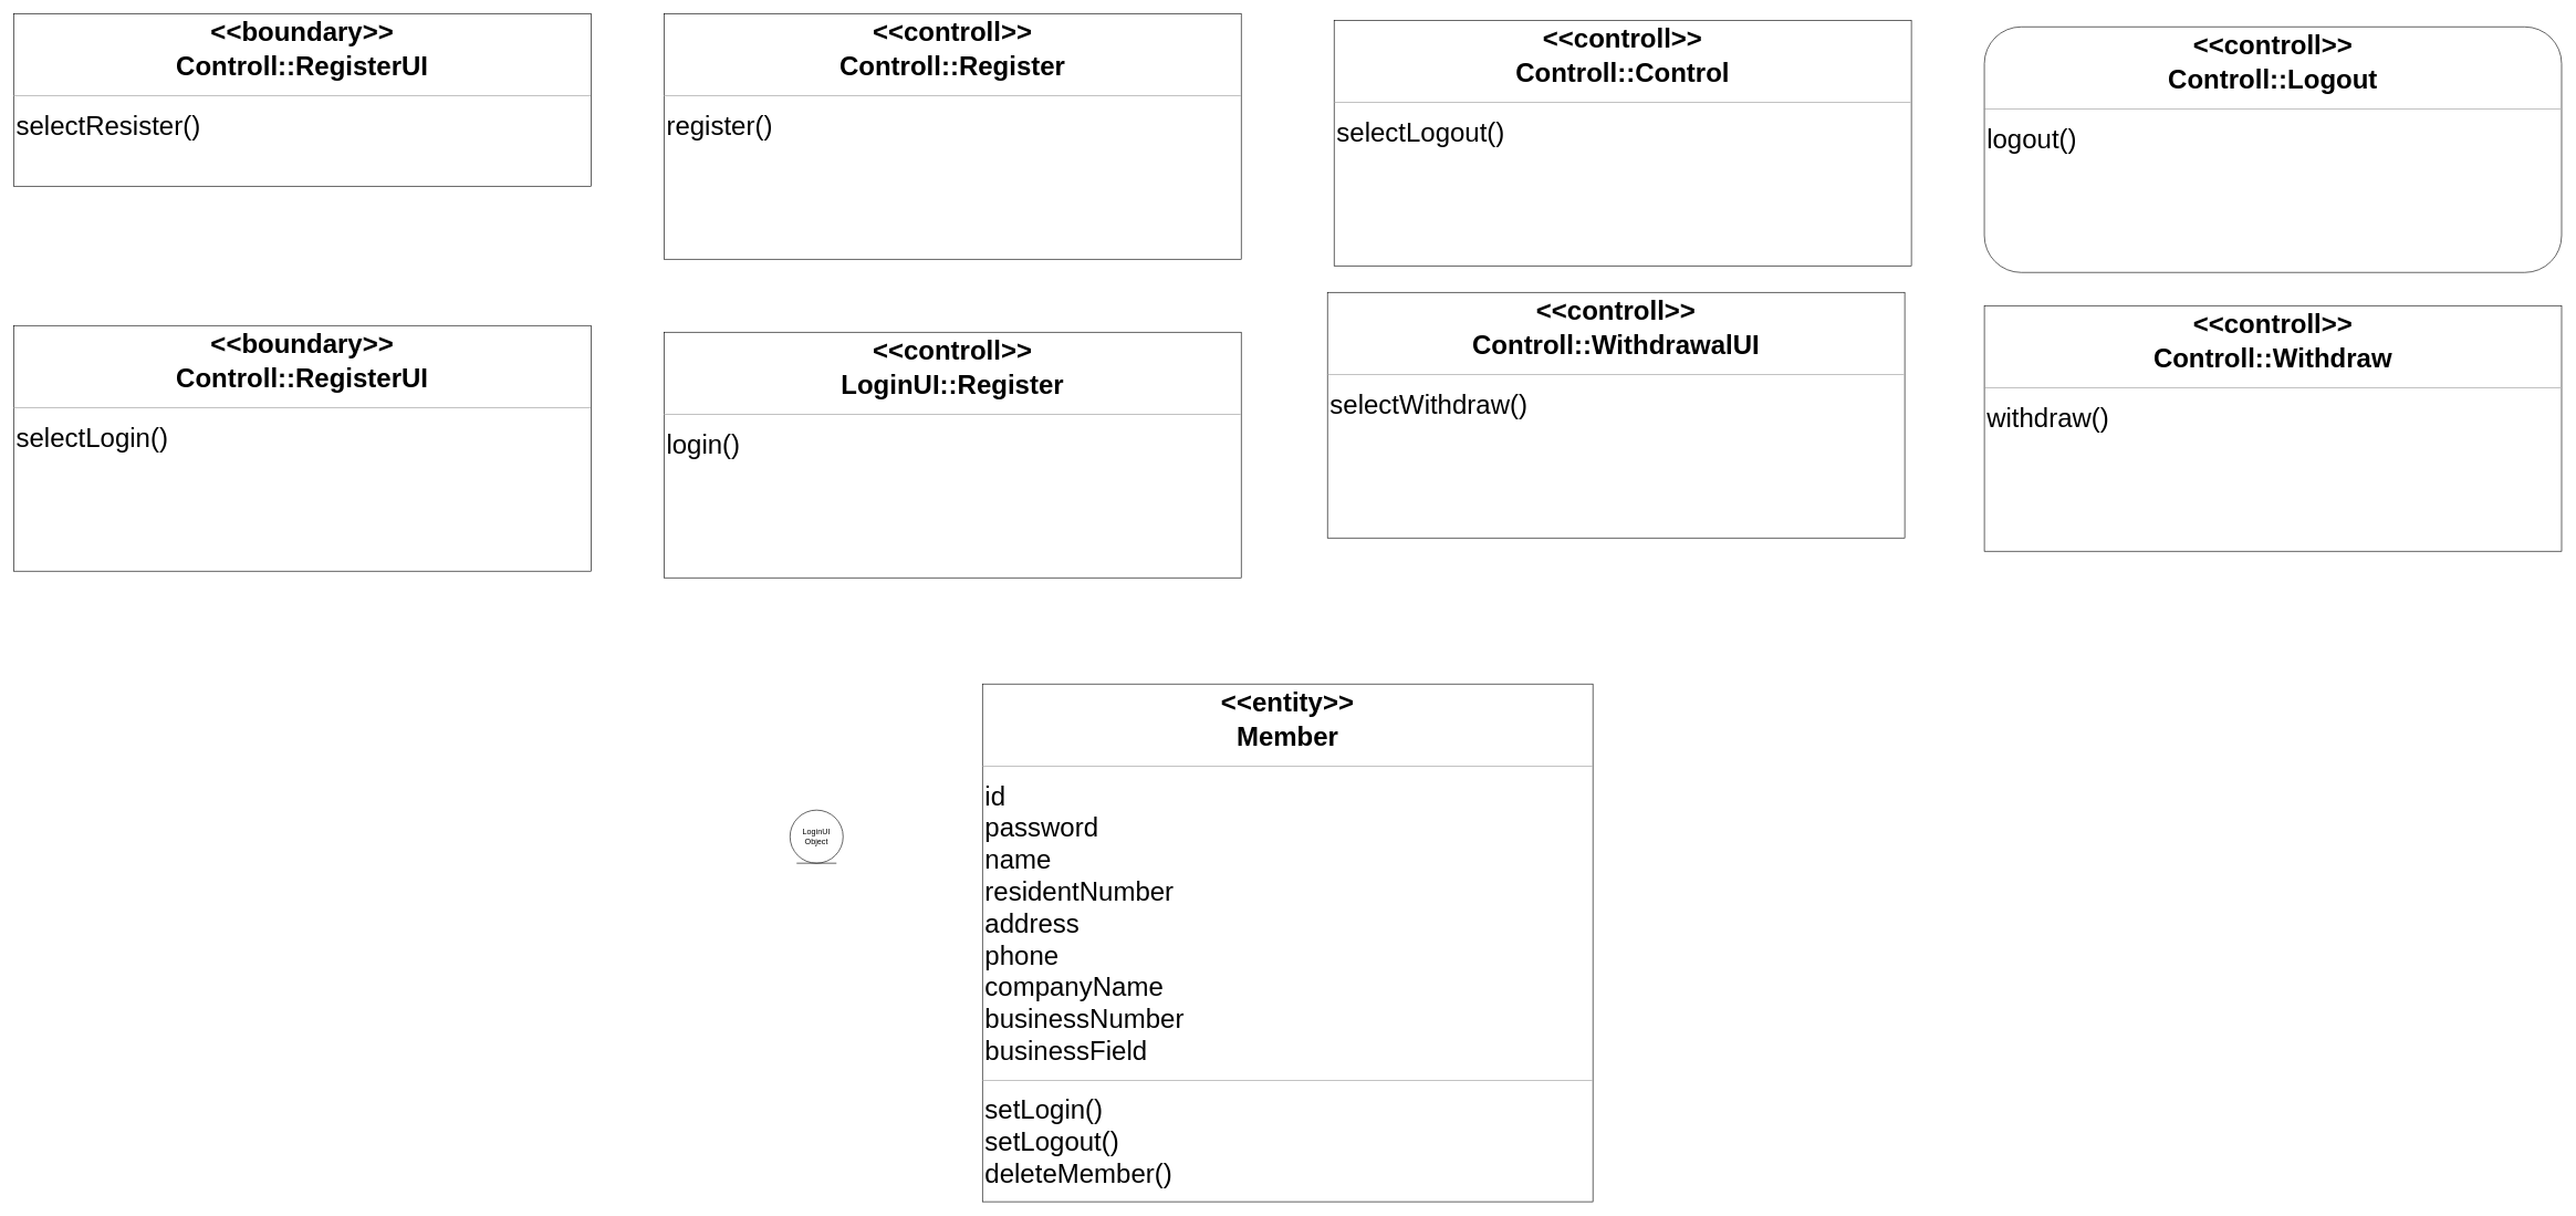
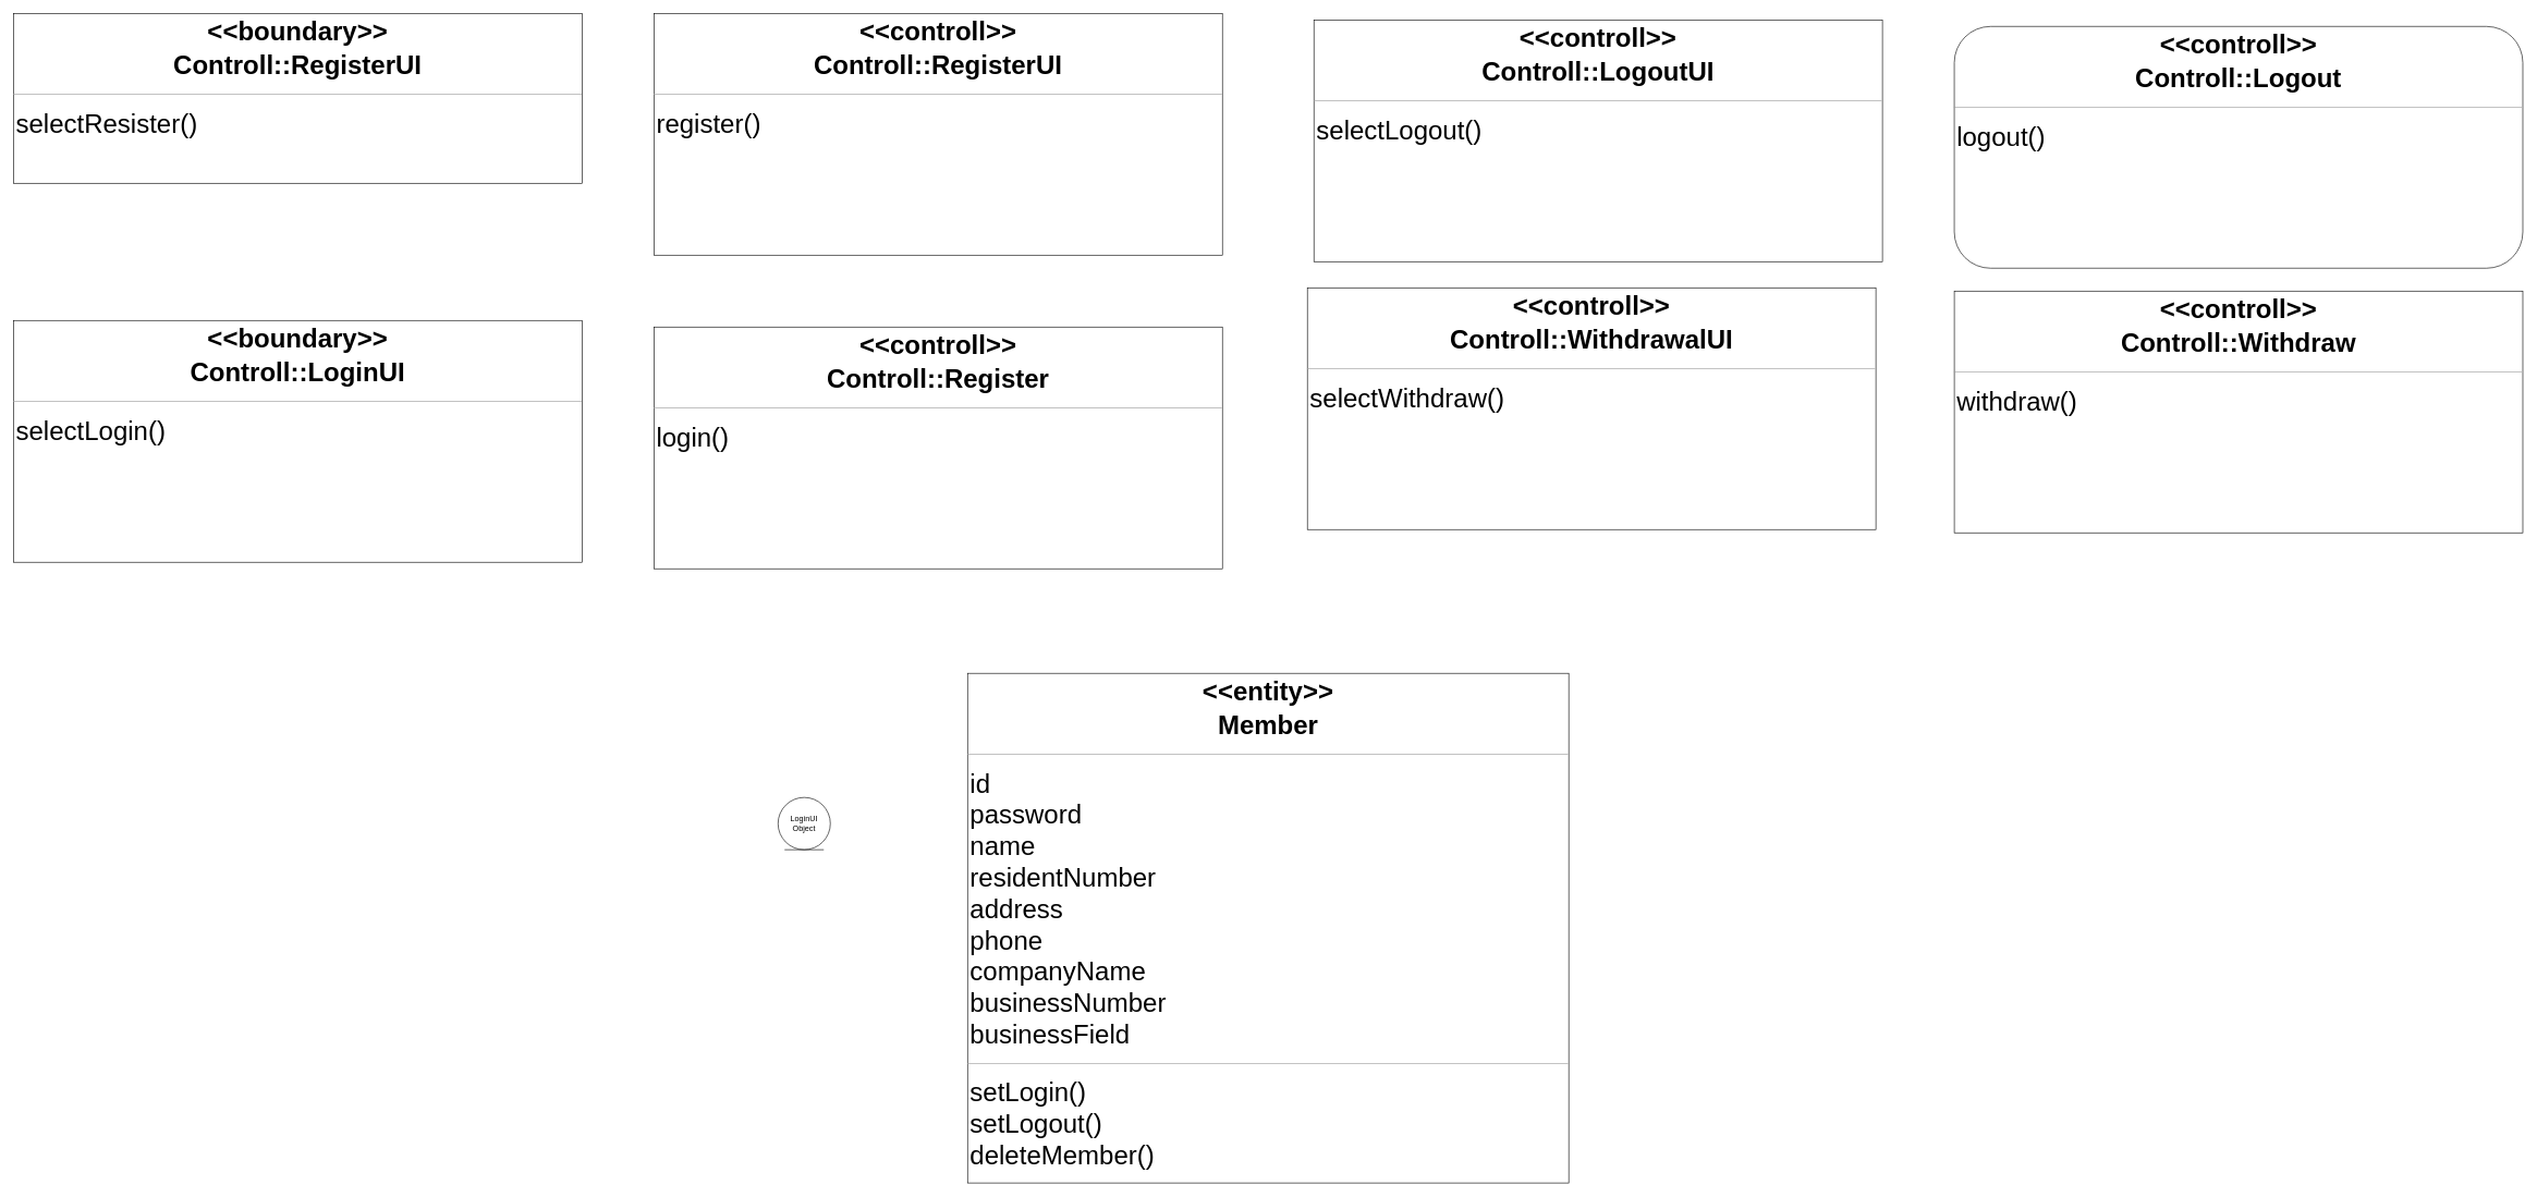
- <mxCell id="7" value="&lt;p style=&quot;margin: 4px 0px 0px; text-align: center; font-size: 40px;&quot;&gt;&lt;b style=&quot;&quot;&gt;&lt;font style=&quot;font-size: 40px;&quot;&gt;&amp;lt;&amp;lt;controll&amp;gt;&amp;gt;&lt;/font&gt;&lt;/b&gt;&lt;/p&gt;&lt;p style=&quot;margin: 4px 0px 0px; text-align: center; font-size: 40px;&quot;&gt;&lt;b style=&quot;&quot;&gt;&lt;font style=&quot;font-size: 40px;&quot;&gt;Controll::Register&lt;/font&gt;&lt;/b&gt;&lt;/p&gt;&lt;hr style=&quot;font-size: 40px;&quot; size=&quot;1&quot;&gt;&lt;p style=&quot;margin: 0px 0px 0px 4px; font-size: 40px;&quot;&gt;&lt;/p&gt;&lt;p style=&quot;margin: 0px 0px 0px 4px; font-size: 40px;&quot;&gt;&lt;font style=&quot;font-size: 40px;&quot;&gt;register()&lt;/font&gt;&lt;/p&gt;" style="verticalAlign=top;align=left;overflow=fill;fontSize=12;fontFamily=Helvetica;html=1;whiteSpace=wrap;" vertex="1" parent="1"><mxGeometry x="1000" y="20" width="870" height="370" as="geometry" /></mxCell>
+ <mxCell id="7" value="&lt;p style=&quot;margin: 4px 0px 0px; text-align: center; font-size: 40px;&quot;&gt;&lt;b style=&quot;&quot;&gt;&lt;font style=&quot;font-size: 40px;&quot;&gt;&amp;lt;&amp;lt;controll&amp;gt;&amp;gt;&lt;/font&gt;&lt;/b&gt;&lt;/p&gt;&lt;p style=&quot;margin: 4px 0px 0px; text-align: center; font-size: 40px;&quot;&gt;&lt;b style=&quot;&quot;&gt;&lt;font style=&quot;font-size: 40px;&quot;&gt;Controll::RegisterUI&lt;/font&gt;&lt;/b&gt;&lt;/p&gt;&lt;hr style=&quot;font-size: 40px;&quot; size=&quot;1&quot;&gt;&lt;p style=&quot;margin: 0px 0px 0px 4px; font-size: 40px;&quot;&gt;&lt;/p&gt;&lt;p style=&quot;margin: 0px 0px 0px 4px; font-size: 40px;&quot;&gt;&lt;font style=&quot;font-size: 40px;&quot;&gt;register()&lt;/font&gt;&lt;/p&gt;" style="verticalAlign=top;align=left;overflow=fill;fontSize=12;fontFamily=Helvetica;html=1;whiteSpace=wrap;" vertex="1" parent="1"><mxGeometry x="1000" y="20" width="870" height="370" as="geometry" /></mxCell>
- <mxCell id="10" value="&lt;p style=&quot;margin: 4px 0px 0px; text-align: center; font-size: 40px;&quot;&gt;&lt;b style=&quot;&quot;&gt;&lt;font style=&quot;font-size: 40px;&quot;&gt;&amp;lt;&amp;lt;controll&amp;gt;&amp;gt;&lt;/font&gt;&lt;/b&gt;&lt;/p&gt;&lt;p style=&quot;margin: 4px 0px 0px; text-align: center; font-size: 40px;&quot;&gt;&lt;b style=&quot;&quot;&gt;&lt;font style=&quot;font-size: 40px;&quot;&gt;Controll::Control&lt;/font&gt;&lt;/b&gt;&lt;/p&gt;&lt;hr style=&quot;font-size: 40px;&quot; size=&quot;1&quot;&gt;&lt;p style=&quot;margin: 0px 0px 0px 4px; font-size: 40px;&quot;&gt;&lt;/p&gt;&lt;p style=&quot;margin: 0px 0px 0px 4px; font-size: 40px;&quot;&gt;&lt;span style=&quot;background-color: initial;&quot;&gt;selectLogout()&lt;/span&gt;&lt;br&gt;&lt;/p&gt;&lt;p style=&quot;margin: 0px 0px 0px 4px; font-size: 40px;&quot;&gt;&lt;br&gt;&lt;/p&gt;" style="verticalAlign=top;align=left;overflow=fill;fontSize=12;fontFamily=Helvetica;html=1;whiteSpace=wrap;" vertex="1" parent="1"><mxGeometry x="2010" y="30" width="870" height="370" as="geometry" /></mxCell>
+ <mxCell id="10" value="&lt;p style=&quot;margin: 4px 0px 0px; text-align: center; font-size: 40px;&quot;&gt;&lt;b style=&quot;&quot;&gt;&lt;font style=&quot;font-size: 40px;&quot;&gt;&amp;lt;&amp;lt;controll&amp;gt;&amp;gt;&lt;/font&gt;&lt;/b&gt;&lt;/p&gt;&lt;p style=&quot;margin: 4px 0px 0px; text-align: center; font-size: 40px;&quot;&gt;&lt;b style=&quot;&quot;&gt;&lt;font style=&quot;font-size: 40px;&quot;&gt;Controll::LogoutUI&lt;/font&gt;&lt;/b&gt;&lt;/p&gt;&lt;hr style=&quot;font-size: 40px;&quot; size=&quot;1&quot;&gt;&lt;p style=&quot;margin: 0px 0px 0px 4px; font-size: 40px;&quot;&gt;&lt;/p&gt;&lt;p style=&quot;margin: 0px 0px 0px 4px; font-size: 40px;&quot;&gt;&lt;span style=&quot;background-color: initial;&quot;&gt;selectLogout()&lt;/span&gt;&lt;br&gt;&lt;/p&gt;&lt;p style=&quot;margin: 0px 0px 0px 4px; font-size: 40px;&quot;&gt;&lt;br&gt;&lt;/p&gt;" style="verticalAlign=top;align=left;overflow=fill;fontSize=12;fontFamily=Helvetica;html=1;whiteSpace=wrap;" vertex="1" parent="1"><mxGeometry x="2010" y="30" width="870" height="370" as="geometry" /></mxCell>
- <mxCell id="8" value="&lt;p style=&quot;margin: 4px 0px 0px; text-align: center; font-size: 40px;&quot;&gt;&lt;b style=&quot;&quot;&gt;&lt;font style=&quot;font-size: 40px;&quot;&gt;&amp;lt;&amp;lt;boundary&amp;gt;&amp;gt;&lt;/font&gt;&lt;/b&gt;&lt;/p&gt;&lt;p style=&quot;margin: 4px 0px 0px; text-align: center; font-size: 40px;&quot;&gt;&lt;b style=&quot;&quot;&gt;&lt;font style=&quot;font-size: 40px;&quot;&gt;Controll::RegisterUI&lt;/font&gt;&lt;/b&gt;&lt;/p&gt;&lt;hr style=&quot;font-size: 40px;&quot; size=&quot;1&quot;&gt;&lt;p style=&quot;margin: 0px 0px 0px 4px; font-size: 40px;&quot;&gt;&lt;/p&gt;&lt;p style=&quot;margin: 0px 0px 0px 4px; font-size: 40px;&quot;&gt;&lt;span style=&quot;background-color: initial;&quot;&gt;selectLogin()&lt;/span&gt;&lt;br&gt;&lt;/p&gt;&lt;p style=&quot;margin: 0px 0px 0px 4px; font-size: 40px;&quot;&gt;&lt;br&gt;&lt;/p&gt;" style="verticalAlign=top;align=left;overflow=fill;fontSize=12;fontFamily=Helvetica;html=1;whiteSpace=wrap;" vertex="1" parent="1"><mxGeometry x="20" y="490" width="870" height="370" as="geometry" /></mxCell>
+ <mxCell id="8" value="&lt;p style=&quot;margin: 4px 0px 0px; text-align: center; font-size: 40px;&quot;&gt;&lt;b style=&quot;&quot;&gt;&lt;font style=&quot;font-size: 40px;&quot;&gt;&amp;lt;&amp;lt;boundary&amp;gt;&amp;gt;&lt;/font&gt;&lt;/b&gt;&lt;/p&gt;&lt;p style=&quot;margin: 4px 0px 0px; text-align: center; font-size: 40px;&quot;&gt;&lt;b style=&quot;&quot;&gt;&lt;font style=&quot;font-size: 40px;&quot;&gt;Controll::LoginUI&lt;/font&gt;&lt;/b&gt;&lt;/p&gt;&lt;hr style=&quot;font-size: 40px;&quot; size=&quot;1&quot;&gt;&lt;p style=&quot;margin: 0px 0px 0px 4px; font-size: 40px;&quot;&gt;&lt;/p&gt;&lt;p style=&quot;margin: 0px 0px 0px 4px; font-size: 40px;&quot;&gt;&lt;span style=&quot;background-color: initial;&quot;&gt;selectLogin()&lt;/span&gt;&lt;br&gt;&lt;/p&gt;&lt;p style=&quot;margin: 0px 0px 0px 4px; font-size: 40px;&quot;&gt;&lt;br&gt;&lt;/p&gt;" style="verticalAlign=top;align=left;overflow=fill;fontSize=12;fontFamily=Helvetica;html=1;whiteSpace=wrap;" vertex="1" parent="1"><mxGeometry x="20" y="490" width="870" height="370" as="geometry" /></mxCell>
- <mxCell id="9" value="&lt;p style=&quot;margin: 4px 0px 0px; text-align: center; font-size: 40px;&quot;&gt;&lt;b style=&quot;&quot;&gt;&lt;font style=&quot;font-size: 40px;&quot;&gt;&amp;lt;&amp;lt;controll&amp;gt;&amp;gt;&lt;/font&gt;&lt;/b&gt;&lt;/p&gt;&lt;p style=&quot;margin: 4px 0px 0px; text-align: center; font-size: 40px;&quot;&gt;&lt;b style=&quot;&quot;&gt;&lt;font style=&quot;font-size: 40px;&quot;&gt;LoginUI::Register&lt;/font&gt;&lt;/b&gt;&lt;/p&gt;&lt;hr style=&quot;font-size: 40px;&quot; size=&quot;1&quot;&gt;&lt;p style=&quot;margin: 0px 0px 0px 4px; font-size: 40px;&quot;&gt;&lt;/p&gt;&lt;p style=&quot;margin: 0px 0px 0px 4px; font-size: 40px;&quot;&gt;&lt;font style=&quot;font-size: 40px;&quot;&gt;login()&lt;/font&gt;&lt;/p&gt;" style="verticalAlign=top;align=left;overflow=fill;fontSize=12;fontFamily=Helvetica;html=1;whiteSpace=wrap;" vertex="1" parent="1"><mxGeometry x="1000" y="500" width="870" height="370" as="geometry" /></mxCell>
+ <mxCell id="9" value="&lt;p style=&quot;margin: 4px 0px 0px; text-align: center; font-size: 40px;&quot;&gt;&lt;b style=&quot;&quot;&gt;&lt;font style=&quot;font-size: 40px;&quot;&gt;&amp;lt;&amp;lt;controll&amp;gt;&amp;gt;&lt;/font&gt;&lt;/b&gt;&lt;/p&gt;&lt;p style=&quot;margin: 4px 0px 0px; text-align: center; font-size: 40px;&quot;&gt;&lt;b style=&quot;&quot;&gt;&lt;font style=&quot;font-size: 40px;&quot;&gt;Controll::Register&lt;/font&gt;&lt;/b&gt;&lt;/p&gt;&lt;hr style=&quot;font-size: 40px;&quot; size=&quot;1&quot;&gt;&lt;p style=&quot;margin: 0px 0px 0px 4px; font-size: 40px;&quot;&gt;&lt;/p&gt;&lt;p style=&quot;margin: 0px 0px 0px 4px; font-size: 40px;&quot;&gt;&lt;font style=&quot;font-size: 40px;&quot;&gt;login()&lt;/font&gt;&lt;/p&gt;" style="verticalAlign=top;align=left;overflow=fill;fontSize=12;fontFamily=Helvetica;html=1;whiteSpace=wrap;" vertex="1" parent="1"><mxGeometry x="1000" y="500" width="870" height="370" as="geometry" /></mxCell>
- <mxCell id="13" value="&lt;p style=&quot;margin: 4px 0px 0px; text-align: center; font-size: 40px;&quot;&gt;&lt;b style=&quot;&quot;&gt;&lt;font style=&quot;font-size: 40px;&quot;&gt;&amp;lt;&amp;lt;controll&amp;gt;&amp;gt;&lt;/font&gt;&lt;/b&gt;&lt;/p&gt;&lt;p style=&quot;margin: 4px 0px 0px; text-align: center; font-size: 40px;&quot;&gt;&lt;b style=&quot;&quot;&gt;&lt;font style=&quot;font-size: 40px;&quot;&gt;Controll::Withdraw&lt;/font&gt;&lt;/b&gt;&lt;/p&gt;&lt;hr style=&quot;font-size: 40px;&quot; size=&quot;1&quot;&gt;&lt;p style=&quot;margin: 0px 0px 0px 4px; font-size: 40px;&quot;&gt;&lt;/p&gt;&lt;p style=&quot;margin: 0px 0px 0px 4px; font-size: 40px;&quot;&gt;withdraw()&lt;br&gt;&lt;/p&gt;" style="verticalAlign=top;align=left;overflow=fill;fontSize=12;fontFamily=Helvetica;html=1;whiteSpace=wrap;" vertex="1" parent="1"><mxGeometry x="2990" y="460" width="870" height="370" as="geometry" /></mxCell>
+ <mxCell id="13" value="&lt;p style=&quot;margin: 4px 0px 0px; text-align: center; font-size: 40px;&quot;&gt;&lt;b style=&quot;&quot;&gt;&lt;font style=&quot;font-size: 40px;&quot;&gt;&amp;lt;&amp;lt;controll&amp;gt;&amp;gt;&lt;/font&gt;&lt;/b&gt;&lt;/p&gt;&lt;p style=&quot;margin: 4px 0px 0px; text-align: center; font-size: 40px;&quot;&gt;&lt;b style=&quot;&quot;&gt;&lt;font style=&quot;font-size: 40px;&quot;&gt;Controll::Withdraw&lt;/font&gt;&lt;/b&gt;&lt;/p&gt;&lt;hr style=&quot;font-size: 40px;&quot; size=&quot;1&quot;&gt;&lt;p style=&quot;margin: 0px 0px 0px 4px; font-size: 40px;&quot;&gt;&lt;/p&gt;&lt;p style=&quot;margin: 0px 0px 0px 4px; font-size: 40px;&quot;&gt;withdraw()&lt;br&gt;&lt;/p&gt;" style="verticalAlign=top;align=left;overflow=fill;fontSize=12;fontFamily=Helvetica;html=1;whiteSpace=wrap;" vertex="1" parent="1"><mxGeometry x="2990" y="445" width="870" height="370" as="geometry" /></mxCell>
